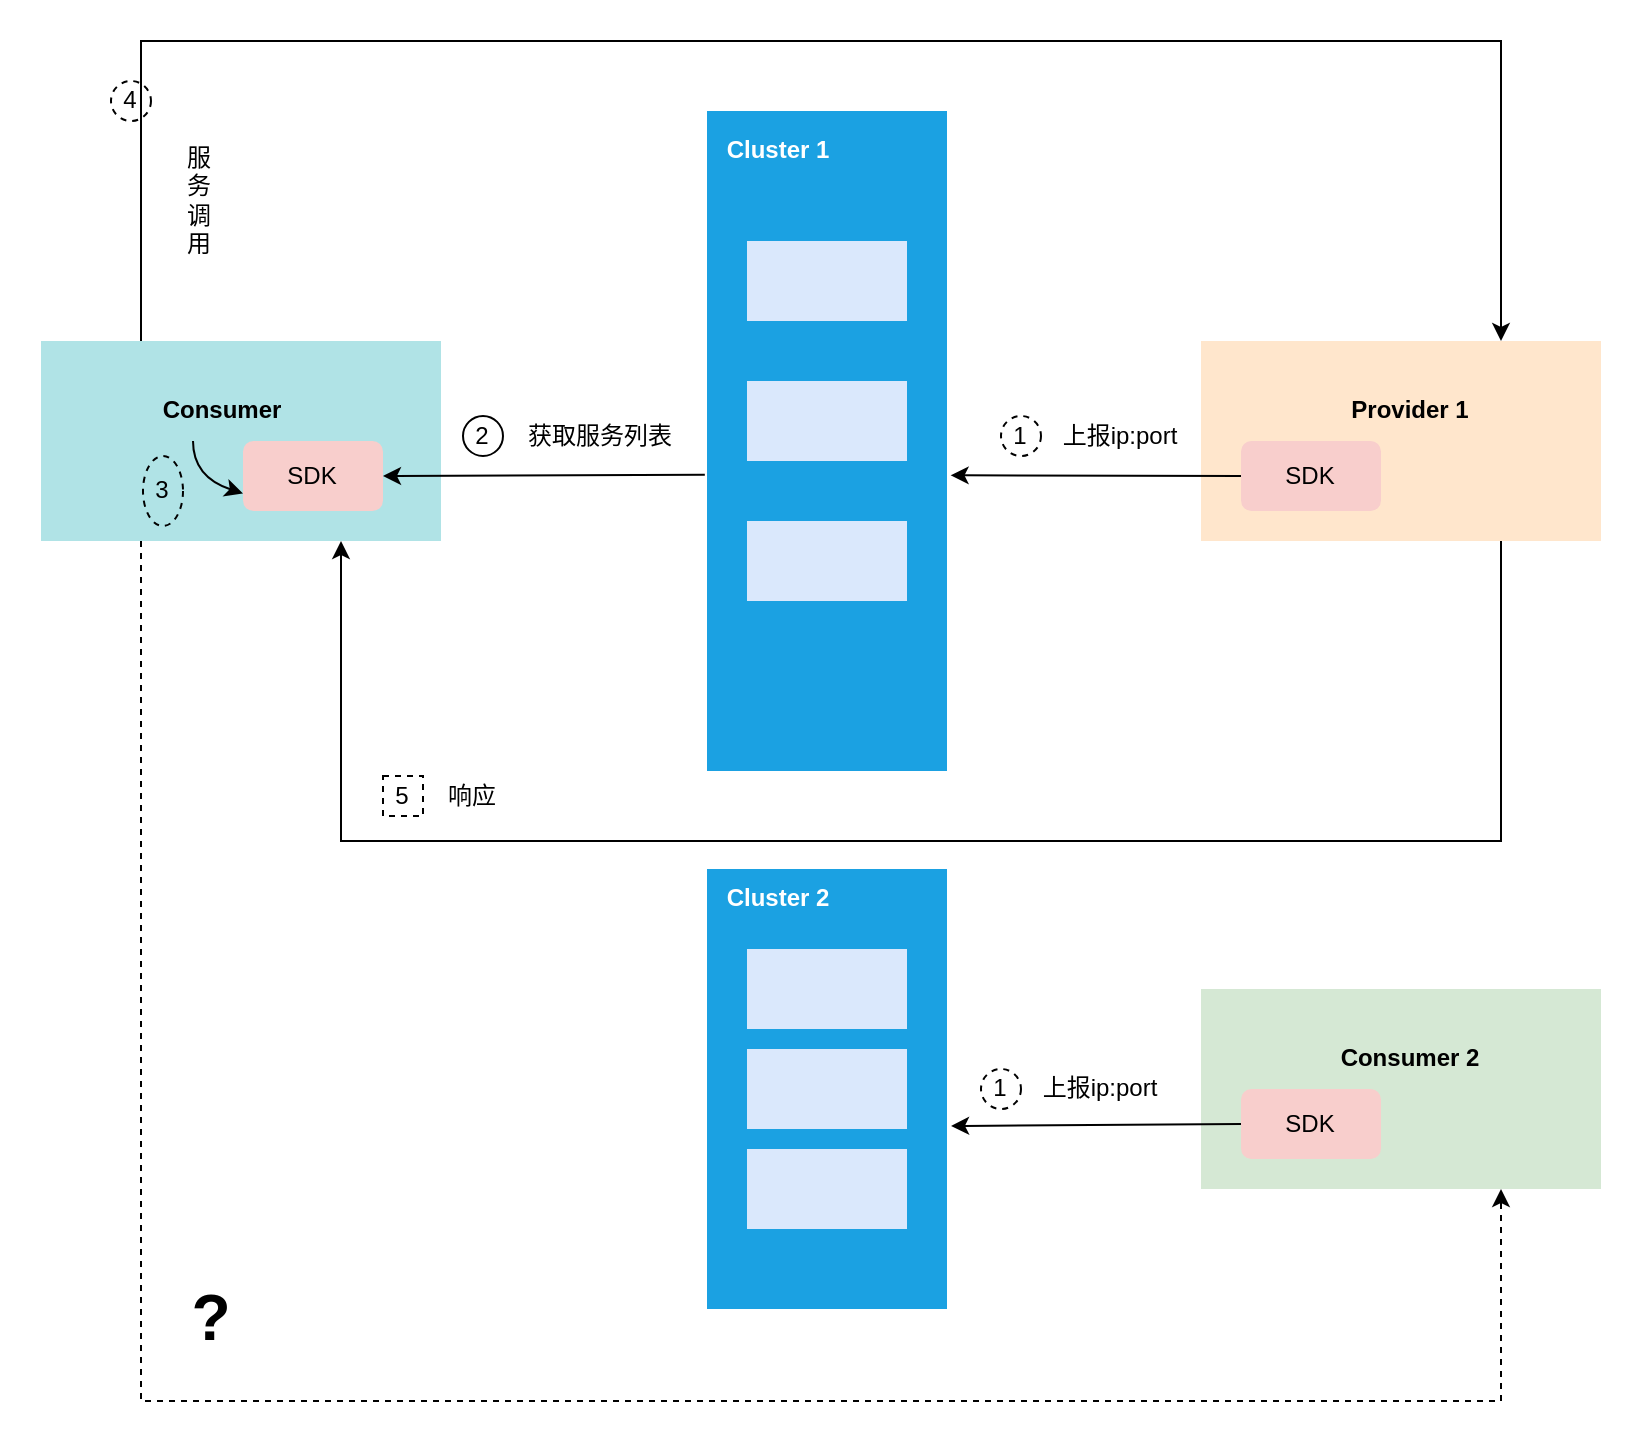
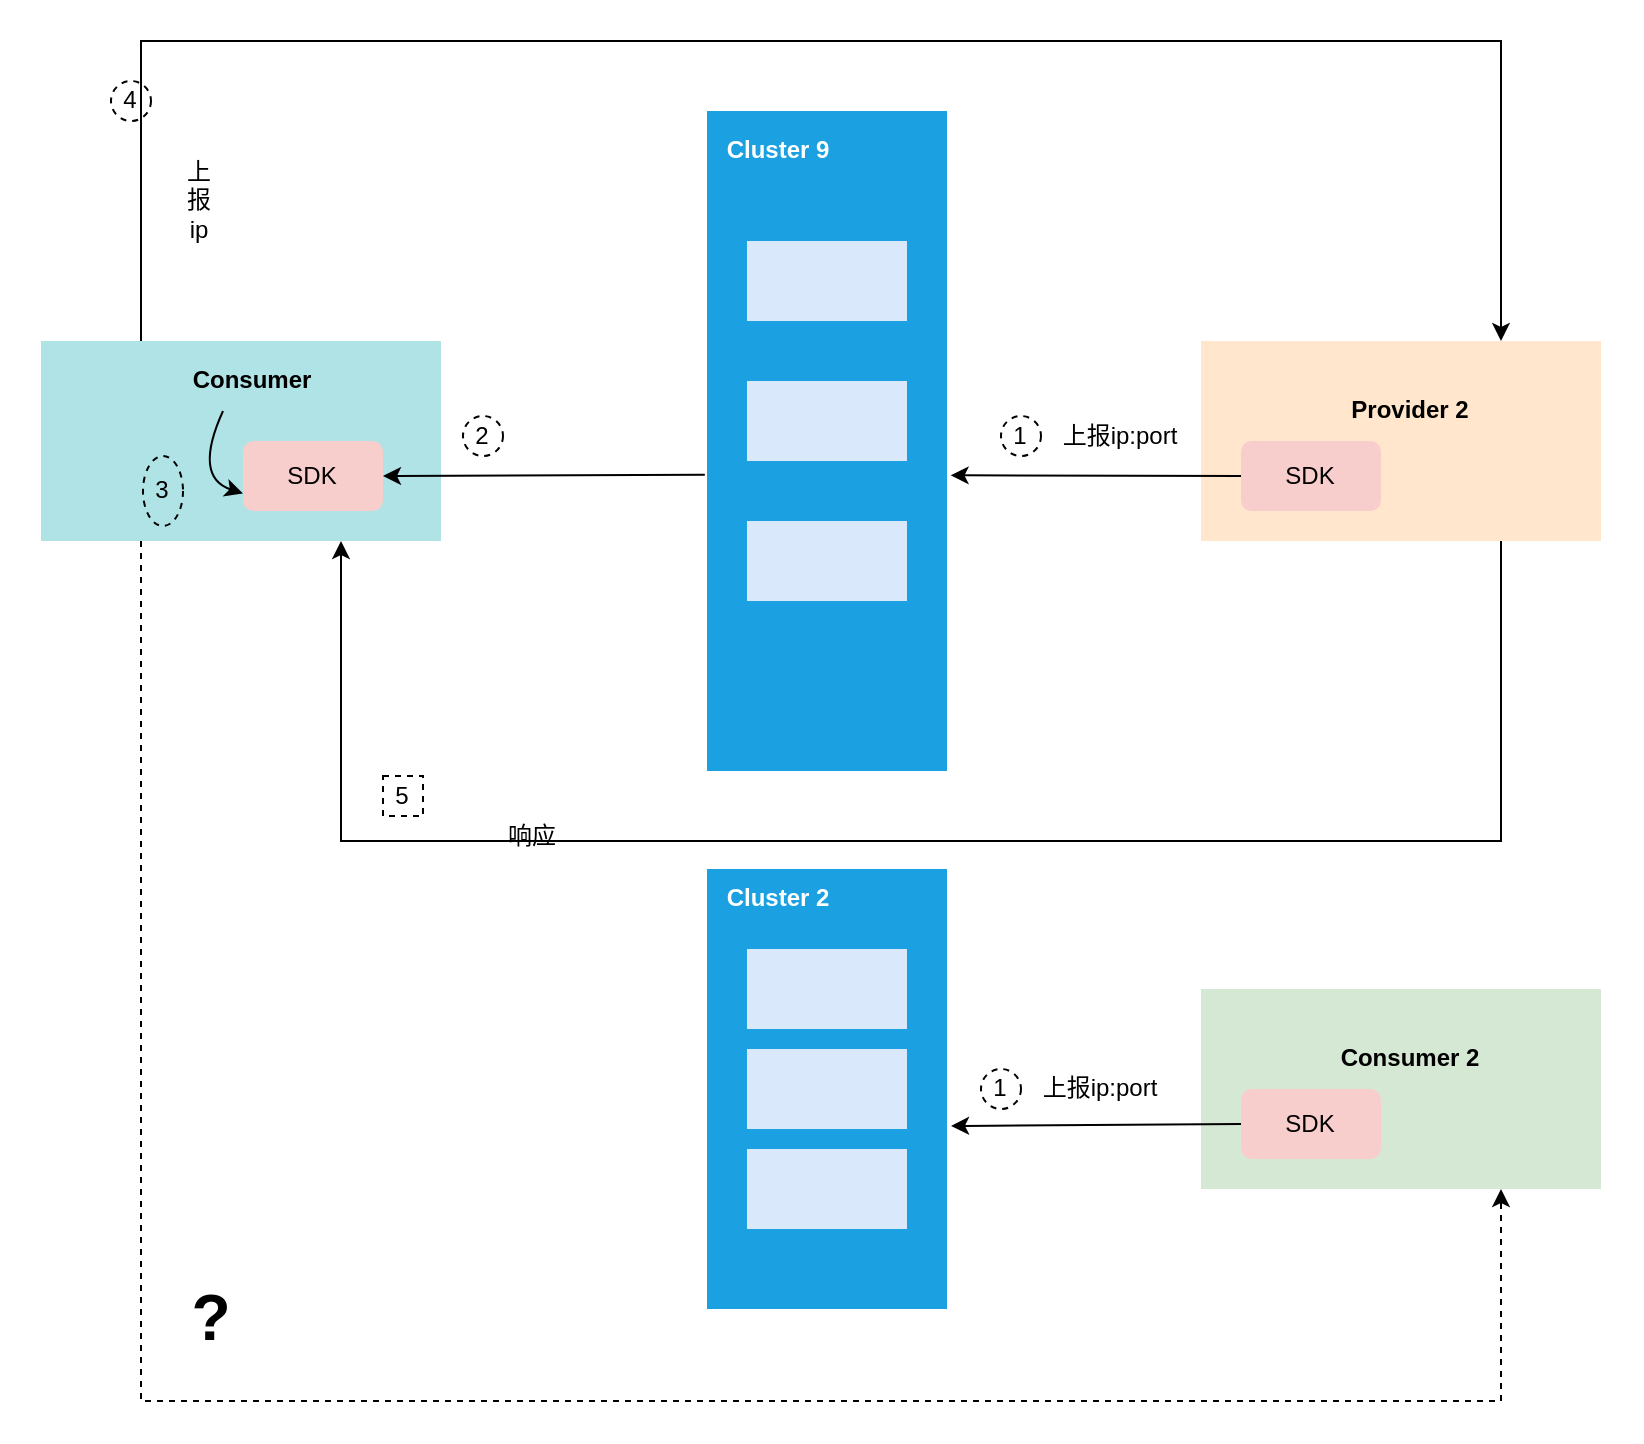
- <mxCell id="8" value="Cluster 1" style="text;html=1;strokeColor=none;fillColor=none;align=center;verticalAlign=middle;whiteSpace=wrap;rounded=0;fontColor=#FFFFFF;fontStyle=1" parent="1" vertex="1"><mxGeometry x="359" y="60" width="60" height="30" as="geometry" /></mxCell>
+ <mxCell id="8" value="Cluster 9" style="text;html=1;strokeColor=none;fillColor=none;align=center;verticalAlign=middle;whiteSpace=wrap;rounded=0;fontColor=#FFFFFF;fontStyle=1" parent="1" vertex="1"><mxGeometry x="359" y="60" width="60" height="30" as="geometry" /></mxCell>
- <mxCell id="36" value="服务调用" style="text;html=1;strokeColor=none;fillColor=none;align=center;verticalAlign=middle;whiteSpace=wrap;rounded=0;dashed=1;" parent="1" vertex="1"><mxGeometry x="90" y="65" width="19" height="70" as="geometry" /></mxCell>
+ <mxCell id="36" value="上报ip" style="text;html=1;strokeColor=none;fillColor=none;align=center;verticalAlign=middle;whiteSpace=wrap;rounded=0;dashed=1;" parent="1" vertex="1"><mxGeometry x="90" y="65" width="19" height="70" as="geometry" /></mxCell>
- <mxCell id="12" value="Consumer" style="text;html=1;strokeColor=none;fillColor=none;align=center;verticalAlign=middle;whiteSpace=wrap;rounded=0;fontColor=#000000;fontStyle=1" parent="1" vertex="1"><mxGeometry x="81" y="190" width="60" height="30" as="geometry" /></mxCell>
+ <mxCell id="12" value="Consumer" style="text;html=1;strokeColor=none;fillColor=none;align=center;verticalAlign=middle;whiteSpace=wrap;rounded=0;fontColor=#000000;fontStyle=1" parent="1" vertex="1"><mxGeometry x="96" y="175" width="60" height="30" as="geometry" /></mxCell>
- <mxCell id="9" value="Provider 1" style="text;html=1;strokeColor=none;fillColor=none;align=center;verticalAlign=middle;whiteSpace=wrap;rounded=0;fontColor=#000000;fontStyle=1" parent="1" vertex="1"><mxGeometry x="670" y="190" width="70" height="30" as="geometry" /></mxCell>
+ <mxCell id="9" value="Provider 2" style="text;html=1;strokeColor=none;fillColor=none;align=center;verticalAlign=middle;whiteSpace=wrap;rounded=0;fontColor=#000000;fontStyle=1" parent="1" vertex="1"><mxGeometry x="670" y="190" width="70" height="30" as="geometry" /></mxCell>
- <mxCell id="31" value="2" style="ellipse;whiteSpace=wrap;html=1;aspect=fixed;fillColor=none;dashed=0;" parent="1" vertex="1"><mxGeometry x="231" y="207.5" width="20" height="20" as="geometry" /></mxCell>
+ <mxCell id="31" value="2" style="ellipse;whiteSpace=wrap;html=1;aspect=fixed;fillColor=none;dashed=1;" parent="1" vertex="1"><mxGeometry x="231" y="207.5" width="20" height="20" as="geometry" /></mxCell>
- <mxCell id="35" value="获取服务列表" style="text;html=1;strokeColor=none;fillColor=none;align=center;verticalAlign=middle;whiteSpace=wrap;rounded=0;dashed=1;" parent="1" vertex="1"><mxGeometry x="260" y="202.5" width="80" height="30" as="geometry" /></mxCell>
- <mxCell id="37" value="响应" style="text;html=1;strokeColor=none;fillColor=none;align=center;verticalAlign=middle;whiteSpace=wrap;rounded=0;dashed=1;" parent="1" vertex="1"><mxGeometry x="211" y="385" width="50" height="25" as="geometry" /></mxCell>
+ <mxCell id="37" value="响应" style="text;html=1;strokeColor=none;fillColor=none;align=center;verticalAlign=middle;whiteSpace=wrap;rounded=0;dashed=1;" parent="1" vertex="1"><mxGeometry x="241" y="405" width="50" height="25" as="geometry" /></mxCell>
